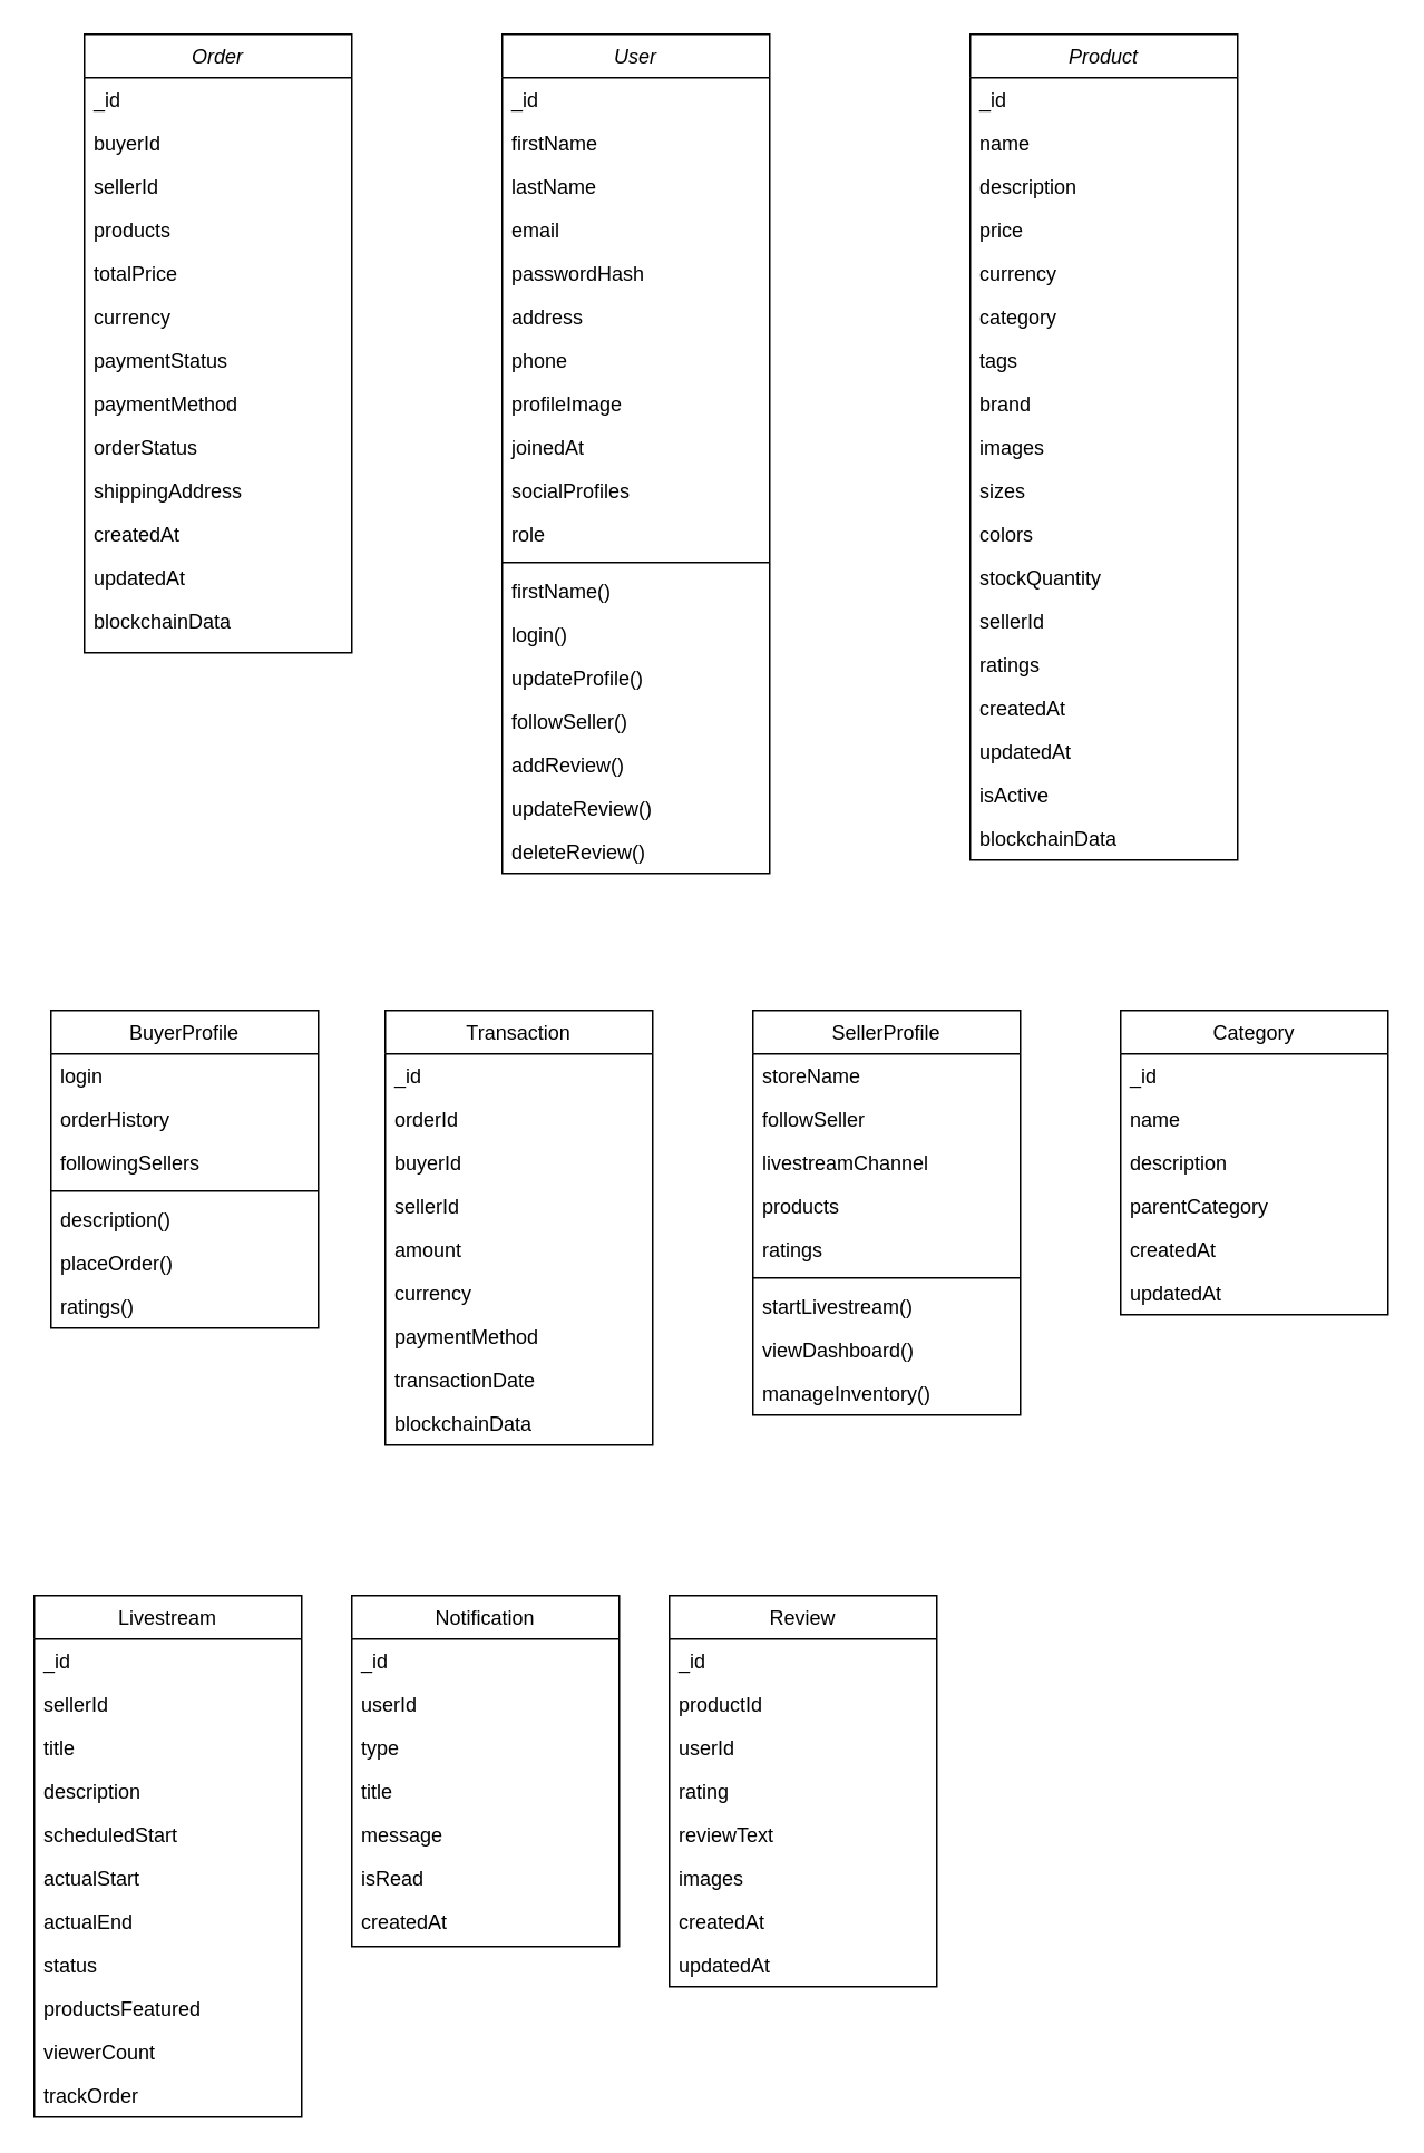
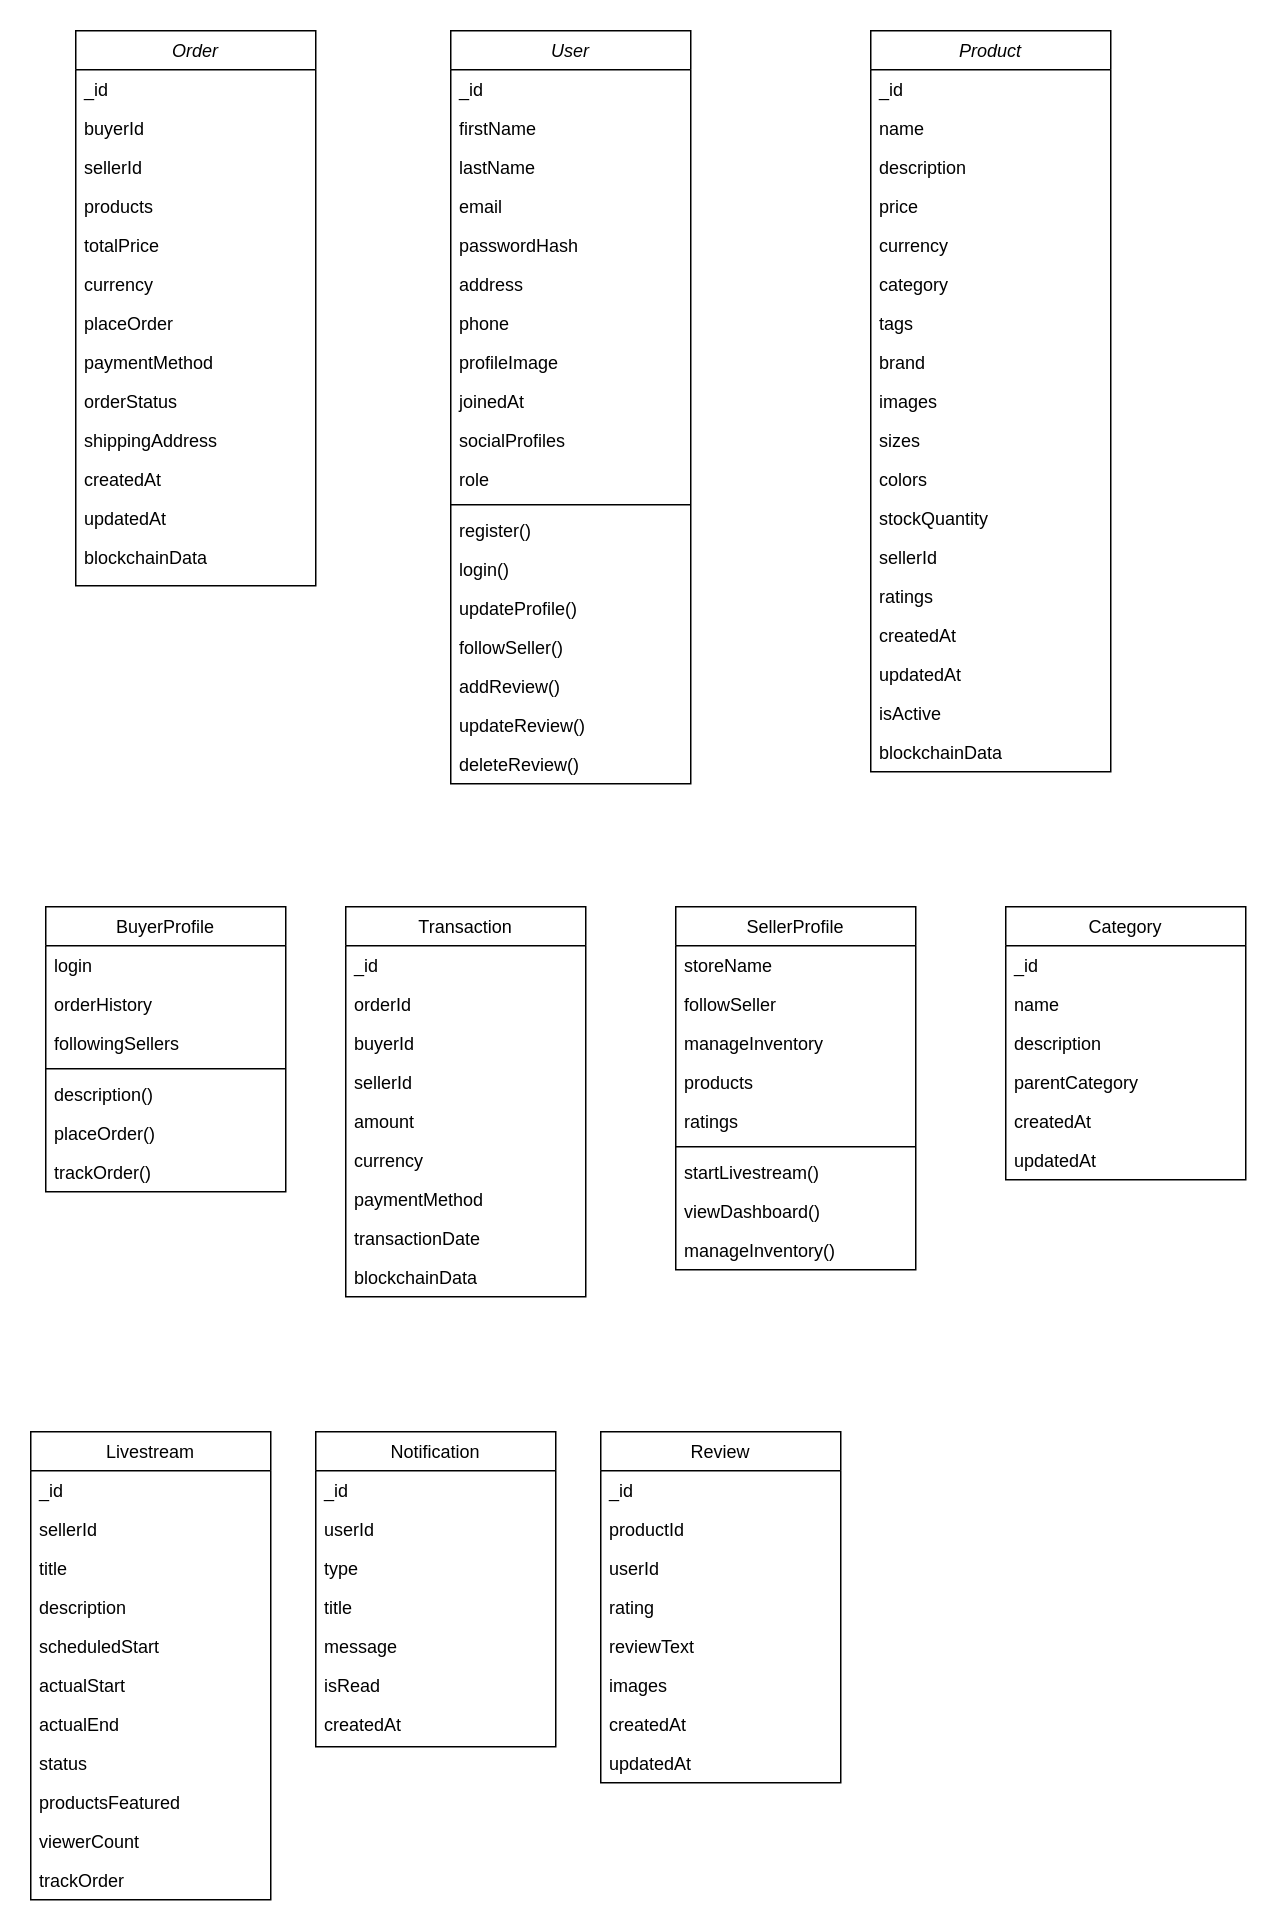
- <mxCell id="93" value="paymentStatus" style="text;align=left;verticalAlign=top;spacingLeft=4;spacingRight=4;overflow=hidden;rotatable=0;points=[[0,0.5],[1,0.5]];portConstraint=eastwest;rounded=0;shadow=0;html=0;" vertex="1" parent="86"><mxGeometry y="182" width="160" height="26" as="geometry" /></mxCell>
+ <mxCell id="93" value="placeOrder" style="text;align=left;verticalAlign=top;spacingLeft=4;spacingRight=4;overflow=hidden;rotatable=0;points=[[0,0.5],[1,0.5]];portConstraint=eastwest;rounded=0;shadow=0;html=0;" vertex="1" parent="86"><mxGeometry y="182" width="160" height="26" as="geometry" /></mxCell>
- <mxCell id="15" value="firstName()&#10;" style="text;align=left;verticalAlign=top;spacingLeft=4;spacingRight=4;overflow=hidden;rotatable=0;points=[[0,0.5],[1,0.5]];portConstraint=eastwest;rounded=0;shadow=0;html=0;" vertex="1" parent="2"><mxGeometry y="320" width="160" height="26" as="geometry" /></mxCell>
+ <mxCell id="15" value="register()&#10;" style="text;align=left;verticalAlign=top;spacingLeft=4;spacingRight=4;overflow=hidden;rotatable=0;points=[[0,0.5],[1,0.5]];portConstraint=eastwest;rounded=0;shadow=0;html=0;" vertex="1" parent="2"><mxGeometry y="320" width="160" height="26" as="geometry" /></mxCell>
- <mxCell id="79" value="livestreamChannel" style="text;align=left;verticalAlign=top;spacingLeft=4;spacingRight=4;overflow=hidden;rotatable=0;points=[[0,0.5],[1,0.5]];portConstraint=eastwest;rounded=0;shadow=0;html=0;" vertex="1" parent="76"><mxGeometry y="78" width="160" height="26" as="geometry" /></mxCell>
+ <mxCell id="79" value="manageInventory" style="text;align=left;verticalAlign=top;spacingLeft=4;spacingRight=4;overflow=hidden;rotatable=0;points=[[0,0.5],[1,0.5]];portConstraint=eastwest;rounded=0;shadow=0;html=0;" vertex="1" parent="76"><mxGeometry y="78" width="160" height="26" as="geometry" /></mxCell>
- <mxCell id="29" value="ratings()" style="text;align=left;verticalAlign=top;spacingLeft=4;spacingRight=4;overflow=hidden;rotatable=0;points=[[0,0.5],[1,0.5]];portConstraint=eastwest;" vertex="1" parent="22"><mxGeometry y="164" width="160" height="26" as="geometry" /></mxCell>
+ <mxCell id="29" value="trackOrder()" style="text;align=left;verticalAlign=top;spacingLeft=4;spacingRight=4;overflow=hidden;rotatable=0;points=[[0,0.5],[1,0.5]];portConstraint=eastwest;" vertex="1" parent="22"><mxGeometry y="164" width="160" height="26" as="geometry" /></mxCell>
